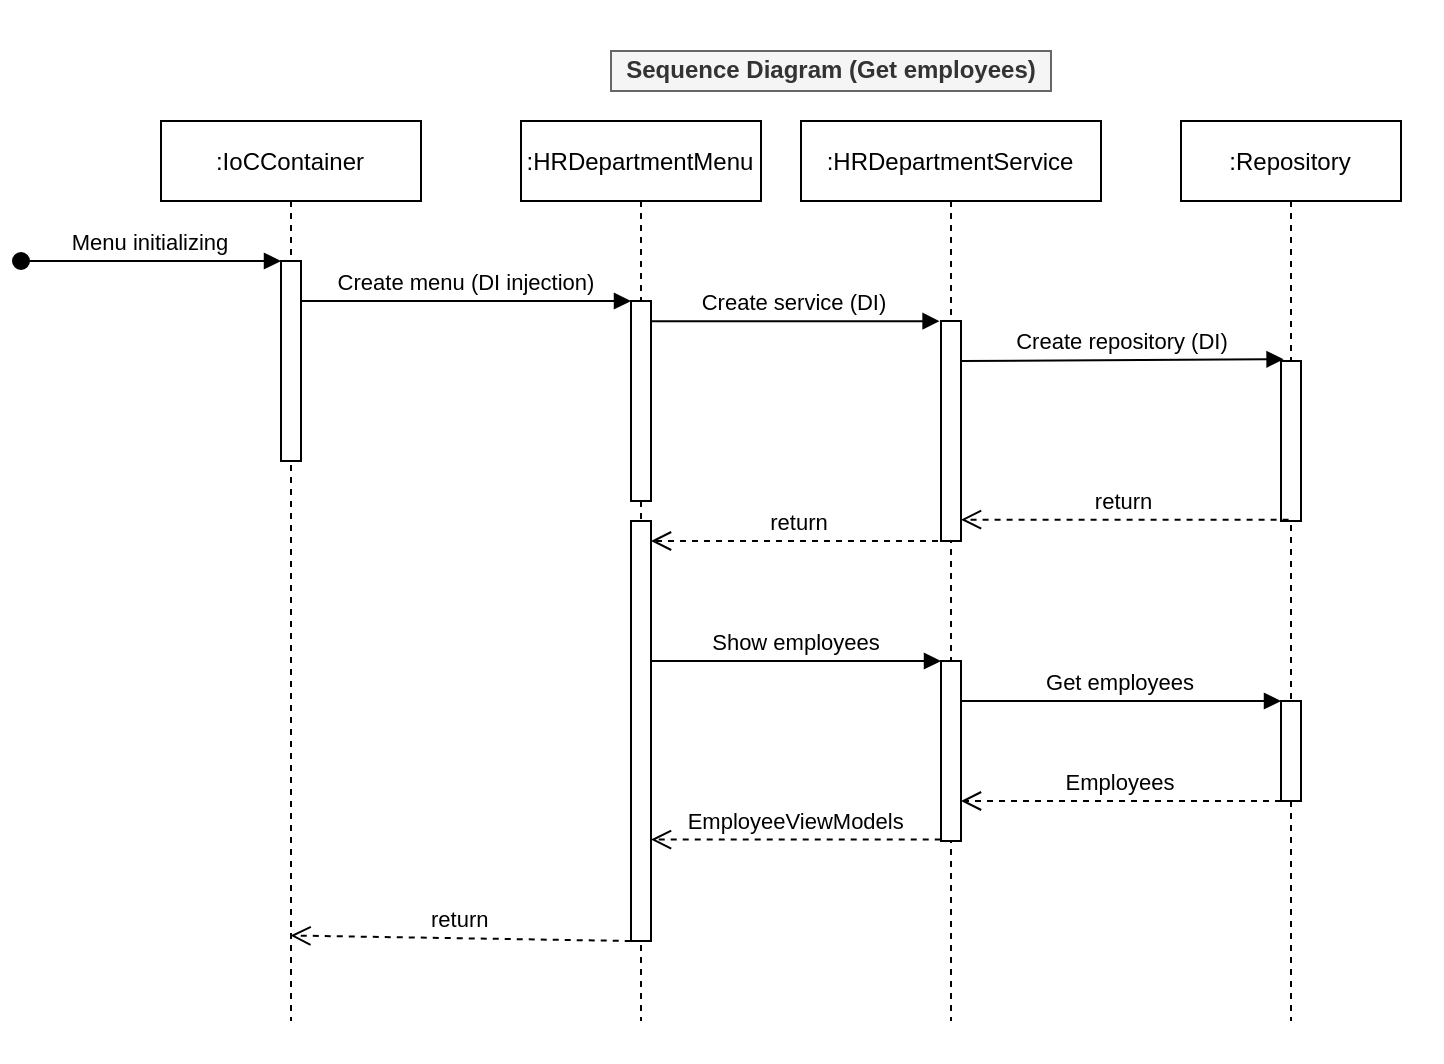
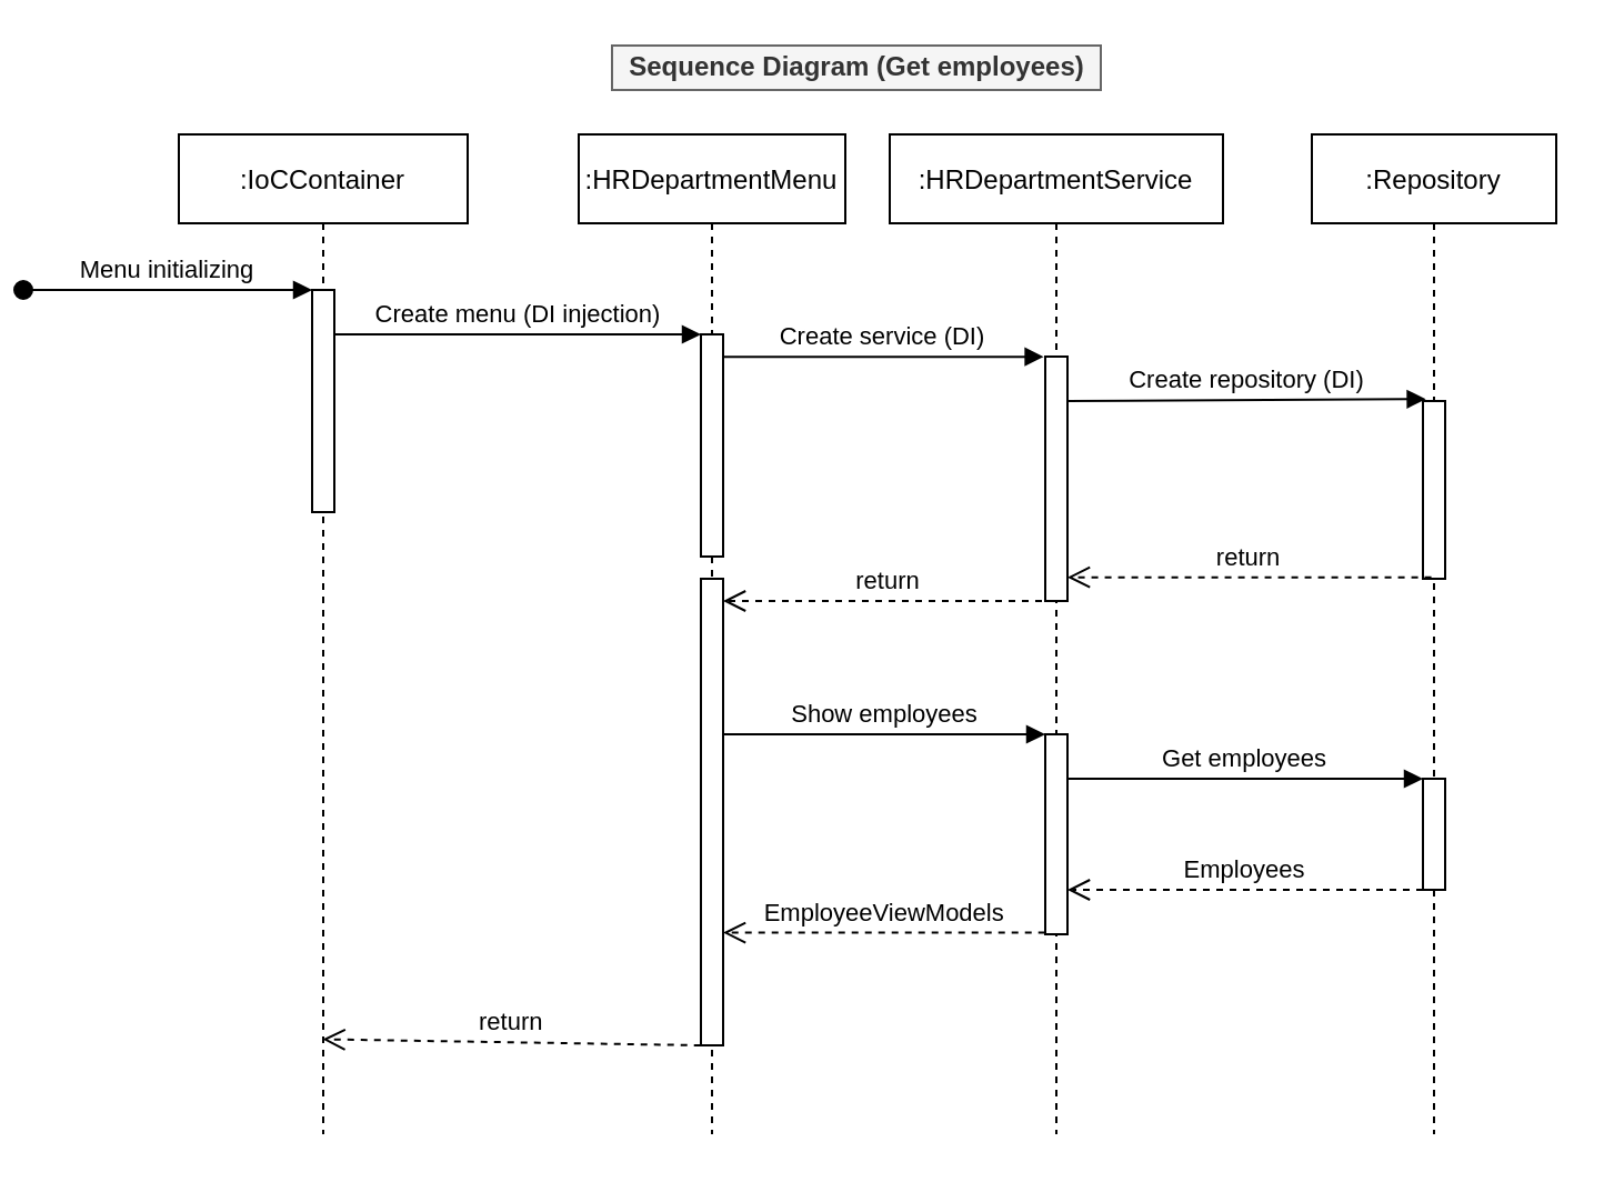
- <mxCell id="16" value="Sequence Diagram (Get employees)" style="text;html=1;align=center;verticalAlign=middle;resizable=0;points=[];autosize=1;fontStyle=1;fillColor=#f5f5f5;strokeColor=#666666;fontColor=#333333;" vertex="1" parent="1"><mxGeometry x="245" y="25" width="220" height="20" as="geometry" /></mxCell>
+ <mxCell id="16" value="Sequence Diagram (Get employees)" style="text;html=1;align=center;verticalAlign=middle;resizable=0;points=[];autosize=1;fontStyle=1;fillColor=#f5f5f5;strokeColor=#666666;fontColor=#333333;" vertex="1" parent="1"><mxGeometry x="215" y="20" width="220" height="20" as="geometry" /></mxCell>
